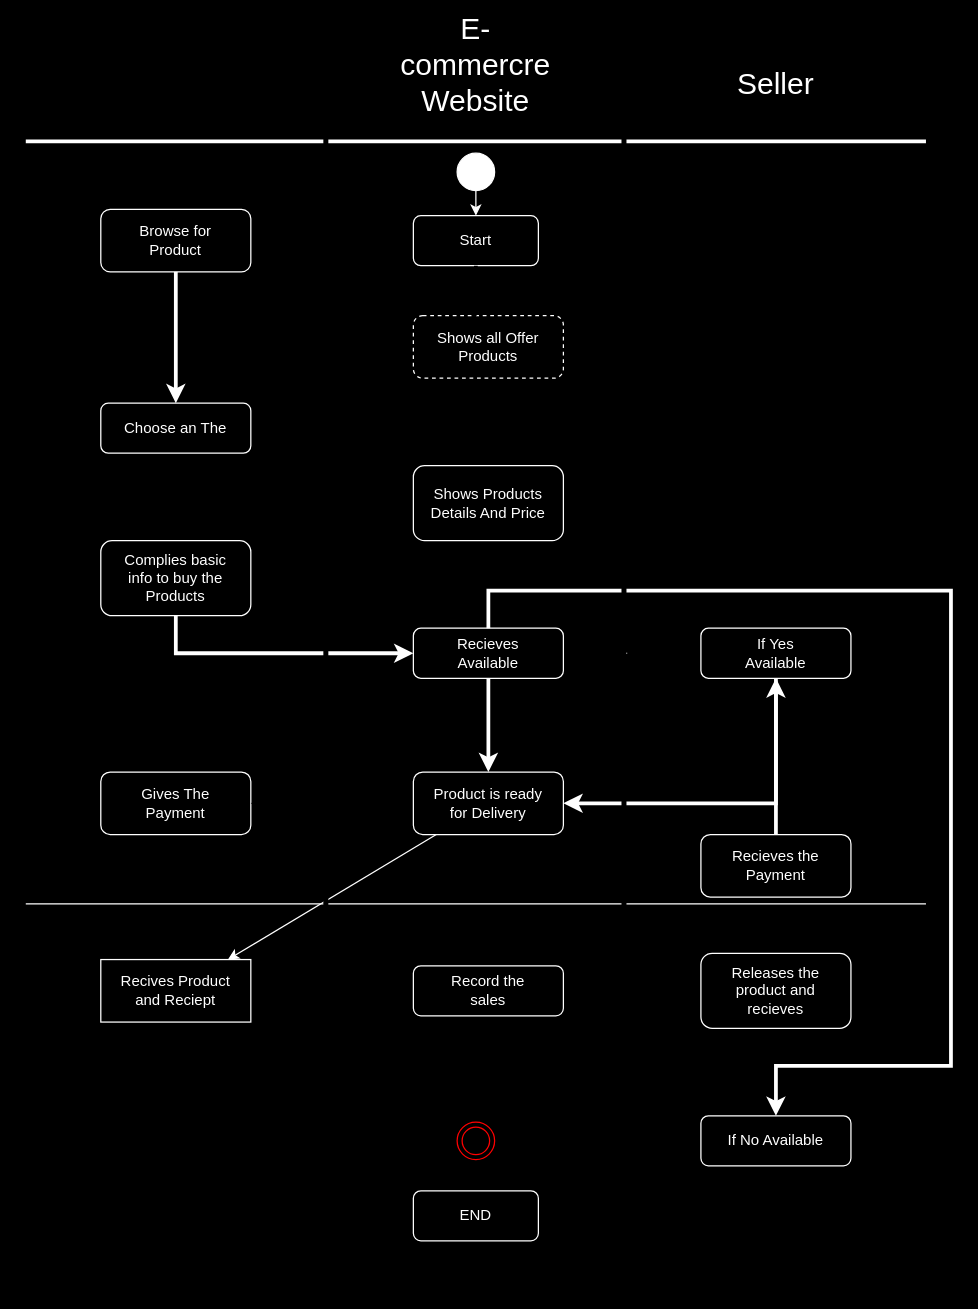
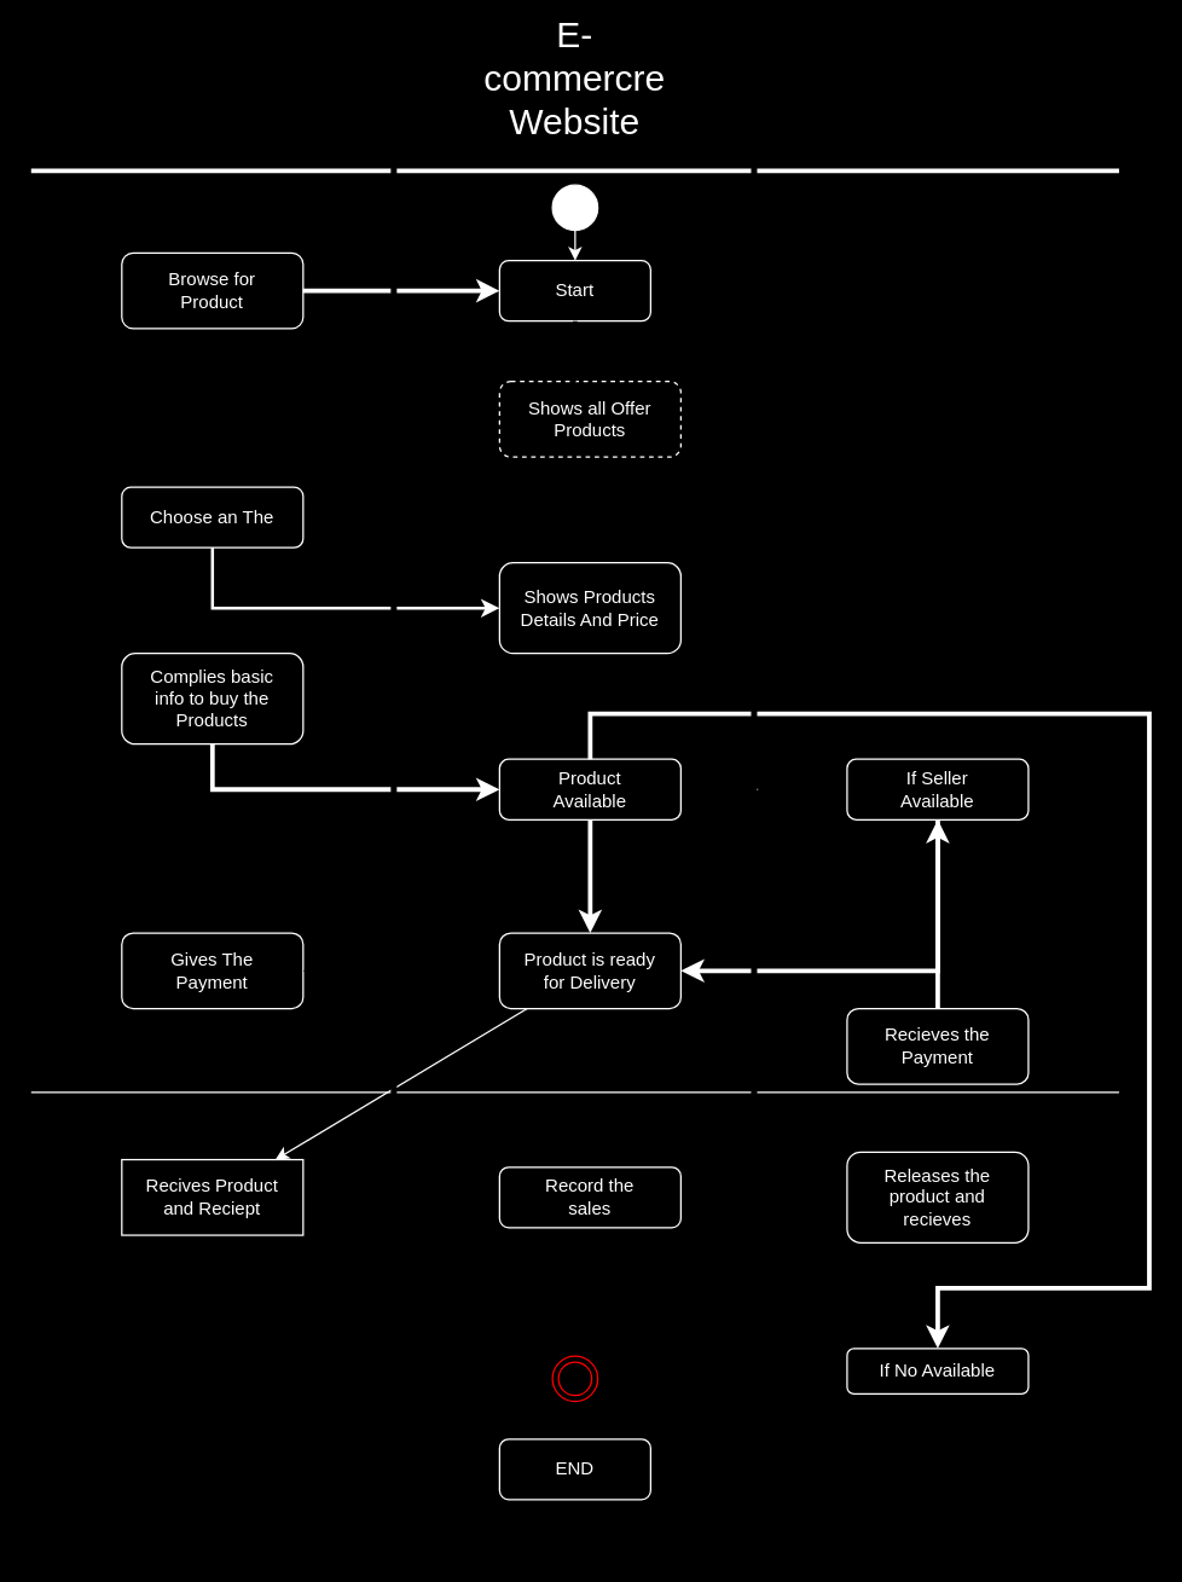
- <mxCell id="3" value="Seller" style="text;html=1;strokeColor=none;fillColor=none;align=center;verticalAlign=middle;whiteSpace=wrap;rounded=0;fontColor=#FFFFFF;fontSize=24;" parent="1" vertex="1"><mxGeometry x="560" y="52" width="120" height="30" as="geometry" /></mxCell>
- <mxCell id="32" value="" style="endArrow=classic;html=1;rounded=0;strokeColor=#FFFFFF;endFill=1;strokeWidth=3;" parent="1" source="10" target="13" edge="1"><mxGeometry width="50" height="50" relative="1" as="geometry"><mxPoint x="200" y="212" as="sourcePoint" /><mxPoint x="330" y="277" as="targetPoint" /></mxGeometry></mxCell>
+ <mxCell id="32" value="" style="endArrow=classic;html=1;rounded=0;strokeColor=#FFFFFF;endFill=1;entryX=0;entryY=0.5;entryDx=0;entryDy=0;strokeWidth=3;" parent="1" source="10" target="9" edge="1"><mxGeometry width="50" height="50" relative="1" as="geometry"><mxPoint x="200" y="212" as="sourcePoint" /><mxPoint x="330" y="277" as="targetPoint" /></mxGeometry></mxCell>
+ <mxCell id="33" value="" style="endArrow=classic;html=1;rounded=0;strokeColor=#FFFFFF;endFill=1;strokeWidth=2;" parent="1" source="13" target="15" edge="1"><mxGeometry width="50" height="50" relative="1" as="geometry"><mxPoint x="200" y="382" as="sourcePoint" /><mxPoint x="330" y="402" as="targetPoint" /><Array as="points"><mxPoint x="140" y="402" /></Array></mxGeometry></mxCell>
- <mxCell id="17" value="Recieves&lt;br&gt;Available" style="rounded=1;whiteSpace=wrap;html=1;fillColor=#000000;strokeColor=#FFFFFF;fontColor=#FFFFFF;" parent="1" vertex="1"><mxGeometry x="330" y="502" width="120" height="40" as="geometry" /></mxCell>
+ <mxCell id="17" value="Product&lt;br&gt;Available" style="rounded=1;whiteSpace=wrap;html=1;fillColor=#000000;strokeColor=#FFFFFF;fontColor=#FFFFFF;" parent="1" vertex="1"><mxGeometry x="330" y="502" width="120" height="40" as="geometry" /></mxCell>
- <mxCell id="18" value="If Yes&lt;br&gt;Available" style="rounded=1;whiteSpace=wrap;html=1;fillColor=#000000;strokeColor=#FFFFFF;fontColor=#FFFFFF;" parent="1" vertex="1"><mxGeometry x="560" y="502" width="120" height="40" as="geometry" /></mxCell>
+ <mxCell id="18" value="If Seller&lt;br&gt;Available" style="rounded=1;whiteSpace=wrap;html=1;fillColor=#000000;strokeColor=#FFFFFF;fontColor=#FFFFFF;" parent="1" vertex="1"><mxGeometry x="560" y="502" width="120" height="40" as="geometry" /></mxCell>
- <mxCell id="29" value="If No Available" style="rounded=1;whiteSpace=wrap;html=1;fillColor=#000000;strokeColor=#FFFFFF;fontColor=#FFFFFF;" parent="1" vertex="1"><mxGeometry x="560" y="892" width="120" height="40" as="geometry" /></mxCell>
+ <mxCell id="29" value="If No Available" style="rounded=1;whiteSpace=wrap;html=1;fillColor=#000000;strokeColor=#FFFFFF;fontColor=#FFFFFF;" parent="1" vertex="1"><mxGeometry x="560" y="892" width="120" height="30" as="geometry" /></mxCell>
